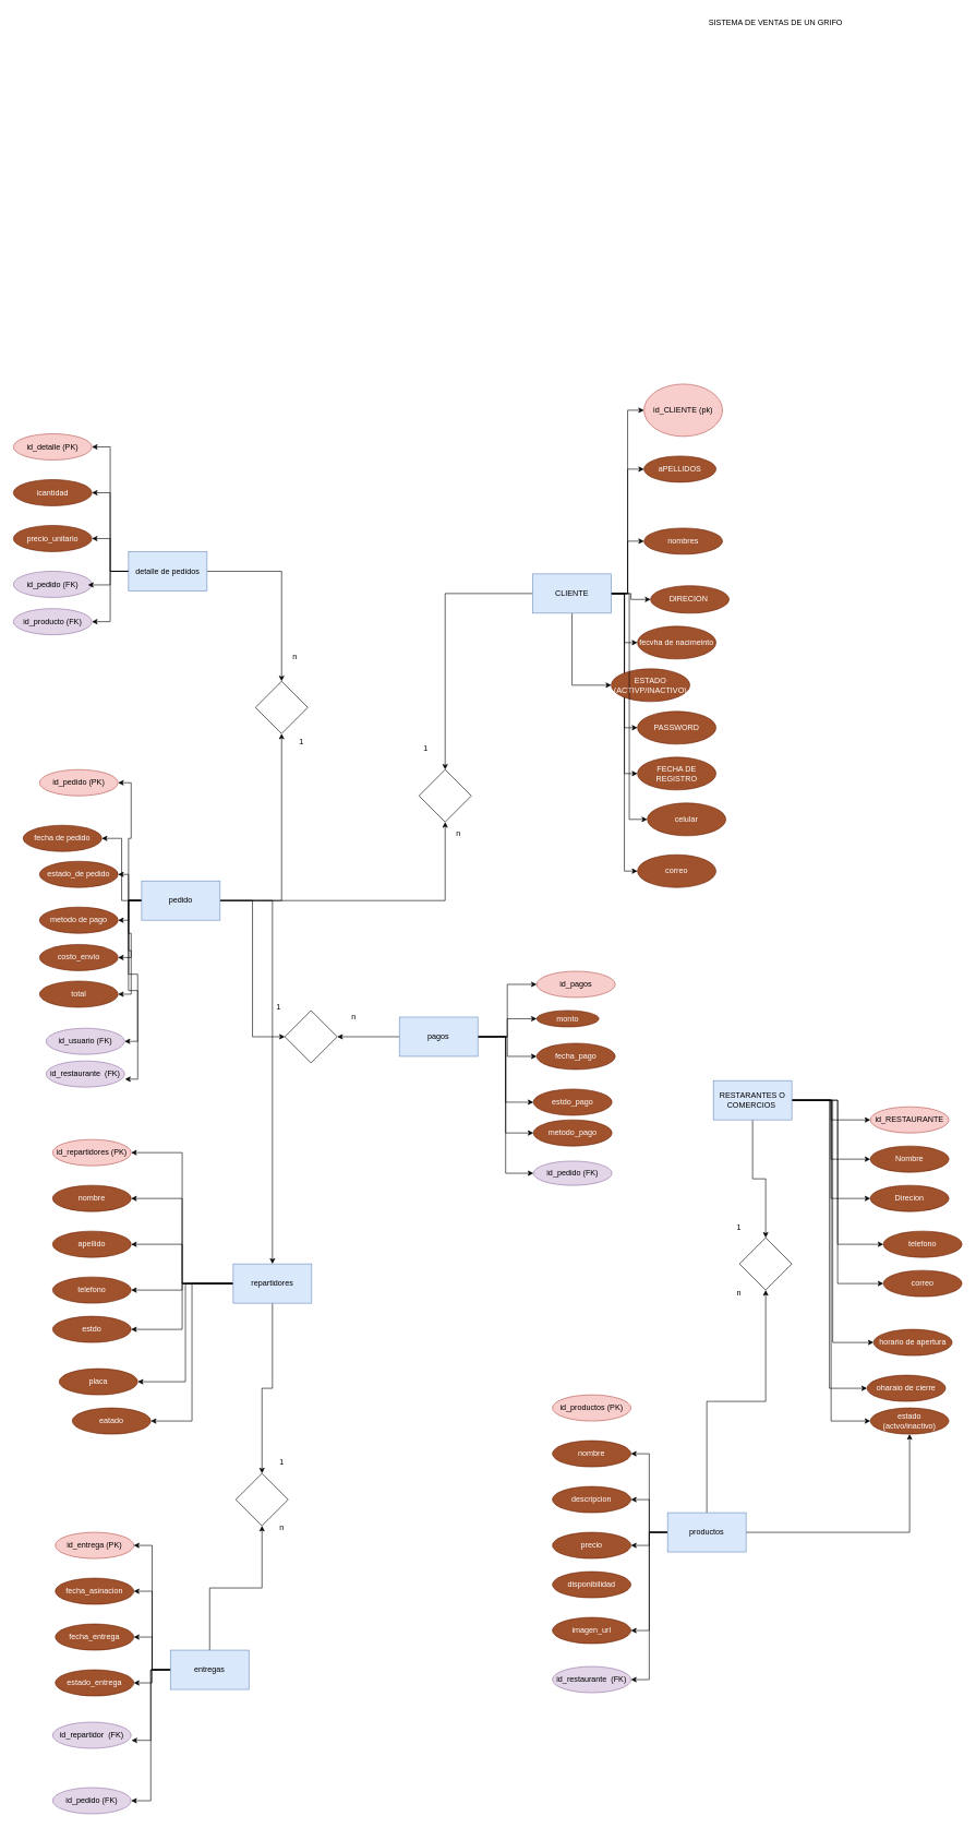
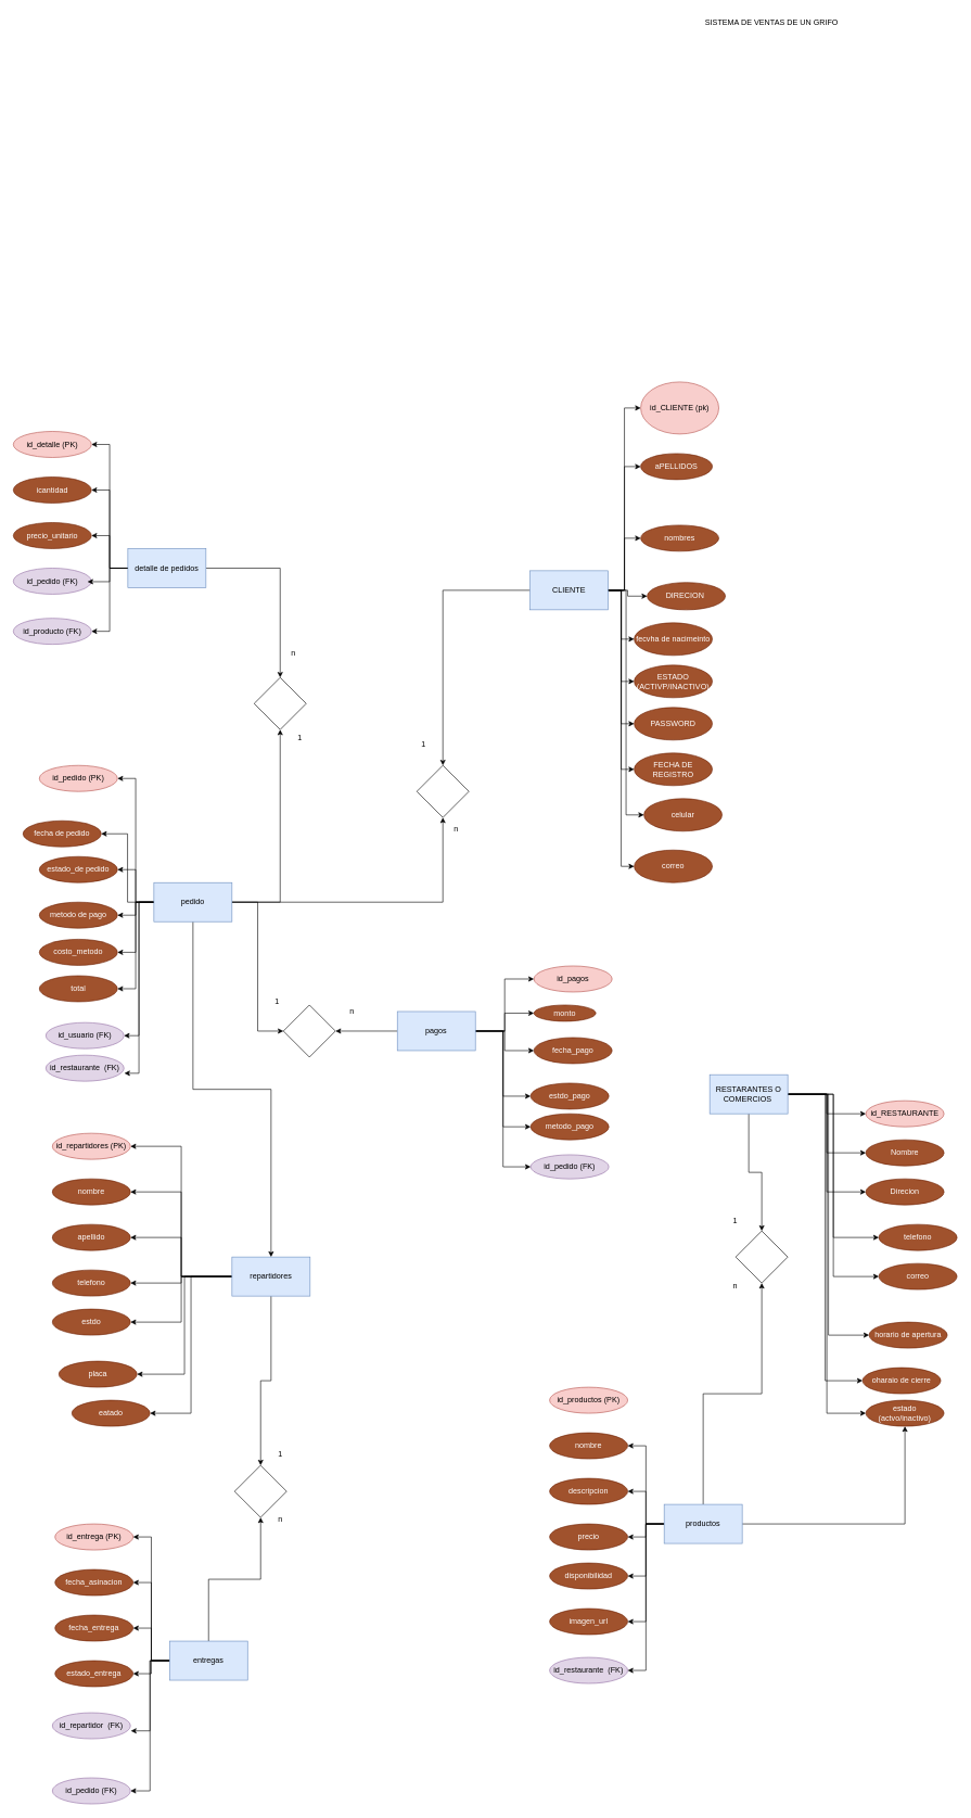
- <mxCell id="60" value="id_producto (FK)" style="ellipse;whiteSpace=wrap;html=1;fillColor=#e1d5e7;strokeColor=#9673a6;" parent="1" vertex="1"><mxGeometry x="20" y="929" width="120" height="40" as="geometry" /></mxCell>
+ <mxCell id="60" value="id_producto (FK)" style="ellipse;whiteSpace=wrap;html=1;fillColor=#e1d5e7;strokeColor=#9673a6;" parent="1" vertex="1"><mxGeometry x="20" y="949" width="120" height="40" as="geometry" /></mxCell>
- <mxCell id="19" value="ESTADO (ACTIVP/INACTIVO)" style="ellipse;whiteSpace=wrap;html=1;fillColor=#a0522d;strokeColor=#6D1F00;fontColor=#ffffff;" parent="1" vertex="1"><mxGeometry x="934" y="1021" width="120" height="50" as="geometry" /></mxCell>
+ <mxCell id="19" value="ESTADO (ACTIVP/INACTIVO)" style="ellipse;whiteSpace=wrap;html=1;fillColor=#a0522d;strokeColor=#6D1F00;fontColor=#ffffff;" parent="1" vertex="1"><mxGeometry x="974" y="1021" width="120" height="50" as="geometry" /></mxCell>
- <mxCell id="71" value="pedido" style="rounded=0;whiteSpace=wrap;html=1;fillColor=#dae8fc;strokeColor=#6c8ebf;" parent="1" vertex="1"><mxGeometry x="216" y="1345" width="120" height="60" as="geometry" /></mxCell>
+ <mxCell id="71" value="pedido" style="rounded=0;whiteSpace=wrap;html=1;fillColor=#dae8fc;strokeColor=#6c8ebf;" parent="1" vertex="1"><mxGeometry x="236" y="1355" width="120" height="60" as="geometry" /></mxCell>
- <mxCell id="76" value="costo_envio" style="ellipse;whiteSpace=wrap;html=1;fillColor=#a0522d;strokeColor=#6D1F00;fontColor=#ffffff;" parent="1" vertex="1"><mxGeometry x="60" y="1442" width="120" height="40" as="geometry" /></mxCell>
+ <mxCell id="76" value="costo_metodo" style="ellipse;whiteSpace=wrap;html=1;fillColor=#a0522d;strokeColor=#6D1F00;fontColor=#ffffff;" parent="1" vertex="1"><mxGeometry x="60" y="1442" width="120" height="40" as="geometry" /></mxCell>
+ <mxCell id="42" style="edgeStyle=orthogonalEdgeStyle;rounded=0;orthogonalLoop=1;jettySize=auto;html=1;entryX=1;entryY=0.5;entryDx=0;entryDy=0;" edge="1" parent="1" source="46" target="97"><mxGeometry relative="1" as="geometry" /></mxCell>
